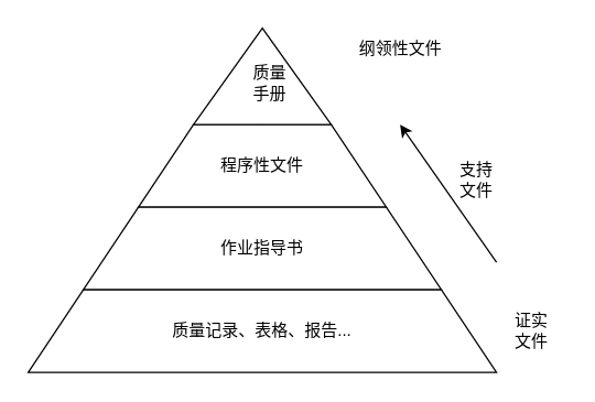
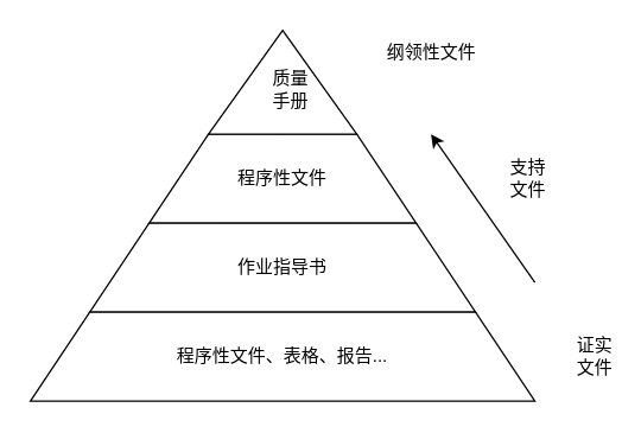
- <mxCell id="10" value="支持&lt;br&gt;文件" style="text;html=1;align=center;verticalAlign=middle;resizable=0;points=[];autosize=1;strokeColor=none;fillColor=none;" vertex="1" parent="1"><mxGeometry x="320" y="110" width="50" height="40" as="geometry" /></mxCell>
+ <mxCell id="10" value="支持&lt;br&gt;文件" style="text;html=1;align=center;verticalAlign=middle;resizable=0;points=[];autosize=1;strokeColor=none;fillColor=none;" vertex="1" parent="1"><mxGeometry x="330" y="100" width="50" height="40" as="geometry" /></mxCell>
- <mxCell id="7" value="质量记录、表格、报告..." style="shape=trapezoid;perimeter=trapezoidPerimeter;whiteSpace=wrap;html=1;fixedSize=1;size=40;" vertex="1" parent="1"><mxGeometry x="20" y="210" width="340" height="60" as="geometry" /></mxCell>
+ <mxCell id="7" value="程序性文件、表格、报告..." style="shape=trapezoid;perimeter=trapezoidPerimeter;whiteSpace=wrap;html=1;fixedSize=1;size=40;" vertex="1" parent="1"><mxGeometry x="20" y="210" width="340" height="60" as="geometry" /></mxCell>
- <mxCell id="8" value="证实&lt;br&gt;文件" style="text;html=1;align=center;verticalAlign=middle;resizable=0;points=[];autosize=1;strokeColor=none;fillColor=none;" vertex="1" parent="1"><mxGeometry x="360" y="220" width="50" height="40" as="geometry" /></mxCell>
+ <mxCell id="8" value="证实&lt;br&gt;文件" style="text;html=1;align=center;verticalAlign=middle;resizable=0;points=[];autosize=1;strokeColor=none;fillColor=none;" vertex="1" parent="1"><mxGeometry x="375" y="220" width="50" height="40" as="geometry" /></mxCell>
